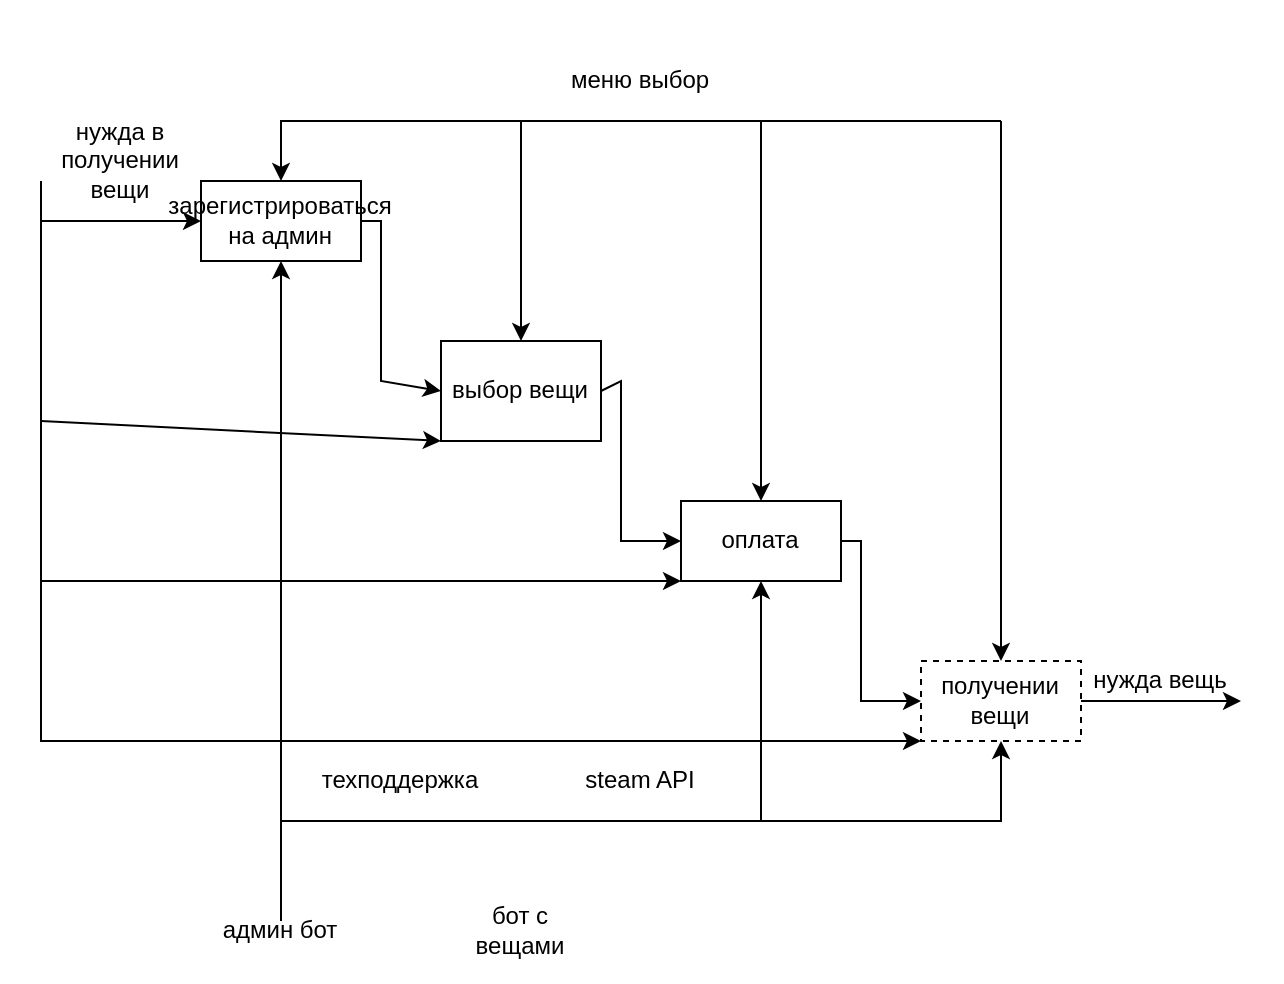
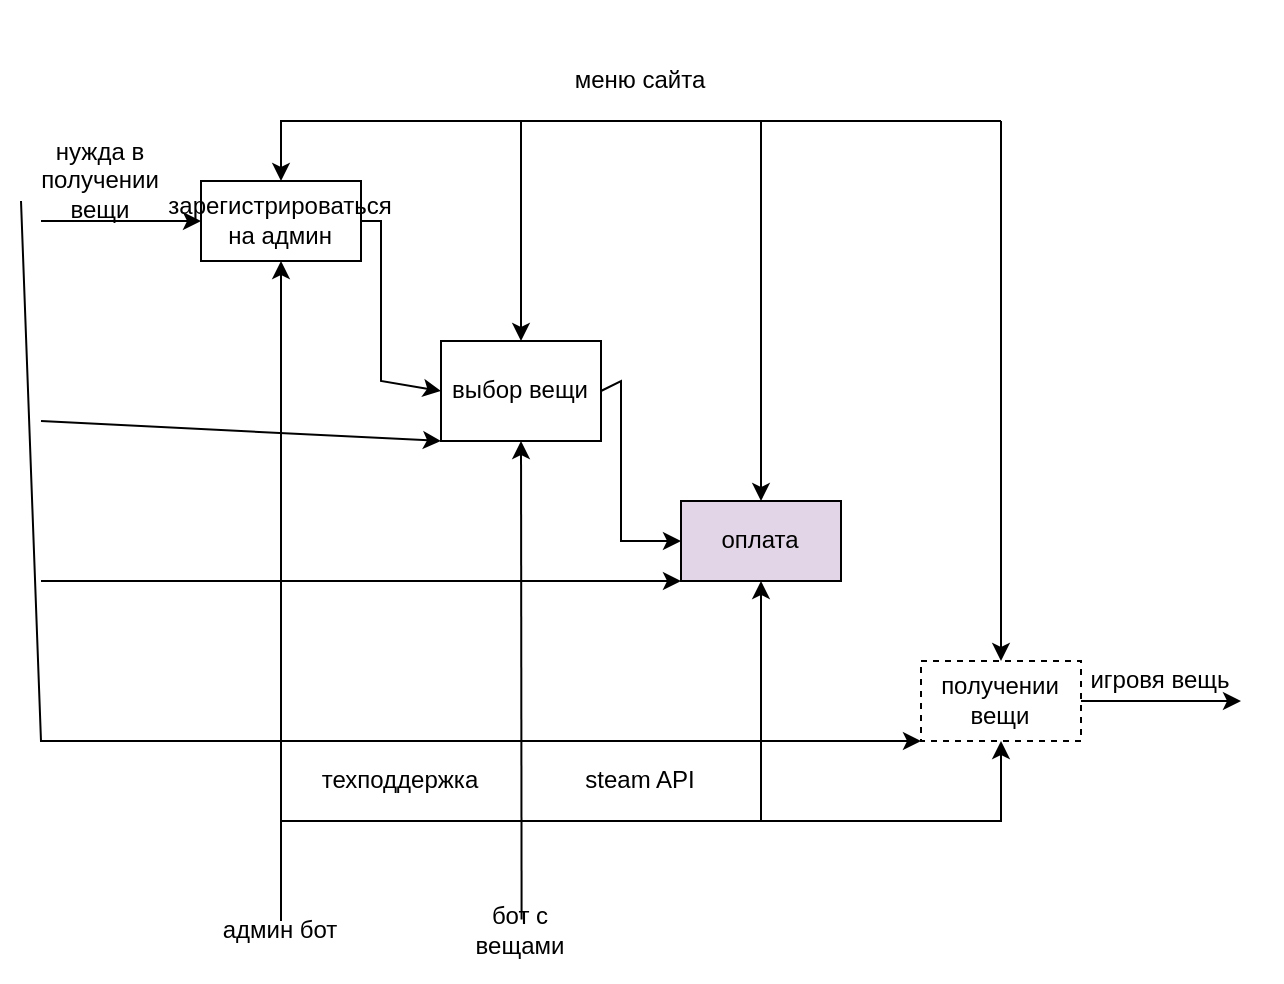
- <mxCell id="26" value="меню выбор" style="text;html=1;strokeColor=none;fillColor=none;align=center;verticalAlign=middle;whiteSpace=wrap;rounded=0;" parent="1" vertex="1"><mxGeometry x="260" y="20" width="120" height="40" as="geometry" /></mxCell>
+ <mxCell id="26" value="меню сайта" style="text;html=1;strokeColor=none;fillColor=none;align=center;verticalAlign=middle;whiteSpace=wrap;rounded=0;" parent="1" vertex="1"><mxGeometry x="260" y="20" width="120" height="40" as="geometry" /></mxCell>
- <mxCell id="4" value="нужда в получении вещи" style="text;html=1;strokeColor=none;fillColor=none;align=center;verticalAlign=middle;whiteSpace=wrap;rounded=0;" parent="1" vertex="1"><mxGeometry x="20" y="70" width="80" height="20" as="geometry" /></mxCell>
+ <mxCell id="4" value="нужда в получении вещи" style="text;html=1;strokeColor=none;fillColor=none;align=center;verticalAlign=middle;whiteSpace=wrap;rounded=0;" parent="1" vertex="1"><mxGeometry x="10" y="80" width="80" height="20" as="geometry" /></mxCell>
- <mxCell id="7" value="оплата" style="rounded=0;whiteSpace=wrap;html=1;" parent="1" vertex="1"><mxGeometry x="340" y="250" width="80" height="40" as="geometry" /></mxCell>
+ <mxCell id="7" value="оплата" style="rounded=0;whiteSpace=wrap;html=1;fillColor=#e1d5e7;" parent="1" vertex="1"><mxGeometry x="340" y="250" width="80" height="40" as="geometry" /></mxCell>
- <mxCell id="10" value="" style="endArrow=classic;html=1;rounded=0;exitX=1;exitY=0.5;exitDx=0;exitDy=0;entryX=0;entryY=0.5;entryDx=0;entryDy=0;" parent="1" source="7" target="9" edge="1"><mxGeometry width="50" height="50" relative="1" as="geometry"><mxPoint x="380" y="210" as="sourcePoint" /><mxPoint x="430" y="160" as="targetPoint" /><Array as="points"><mxPoint x="430" y="270" /><mxPoint x="430" y="350" /></Array></mxGeometry></mxCell>
- <mxCell id="19" value="нужда вещь" style="text;strokeColor=none;fillColor=none;align=center;verticalAlign=middle;spacingLeft=4;spacingRight=4;overflow=hidden;points=[[0,0.5],[1,0.5]];portConstraint=eastwest;rotatable=0;whiteSpace=wrap;html=1;" parent="1" vertex="1"><mxGeometry x="540" y="330" width="80" height="20" as="geometry" /></mxCell>
+ <mxCell id="19" value="игровя вещь" style="text;strokeColor=none;fillColor=none;align=center;verticalAlign=middle;spacingLeft=4;spacingRight=4;overflow=hidden;points=[[0,0.5],[1,0.5]];portConstraint=eastwest;rotatable=0;whiteSpace=wrap;html=1;" parent="1" vertex="1"><mxGeometry x="540" y="330" width="80" height="20" as="geometry" /></mxCell>
+ <mxCell id="16" value="" style="endArrow=classic;html=1;rounded=0;entryX=0.5;entryY=1;entryDx=0;entryDy=0;exitX=0.505;exitY=-0.075;exitDx=0;exitDy=0;exitPerimeter=0;" parent="1" source="20" target="5" edge="1"><mxGeometry width="50" height="50" relative="1" as="geometry"><mxPoint x="260" y="410" as="sourcePoint" /><mxPoint x="380" y="250" as="targetPoint" /></mxGeometry></mxCell>
